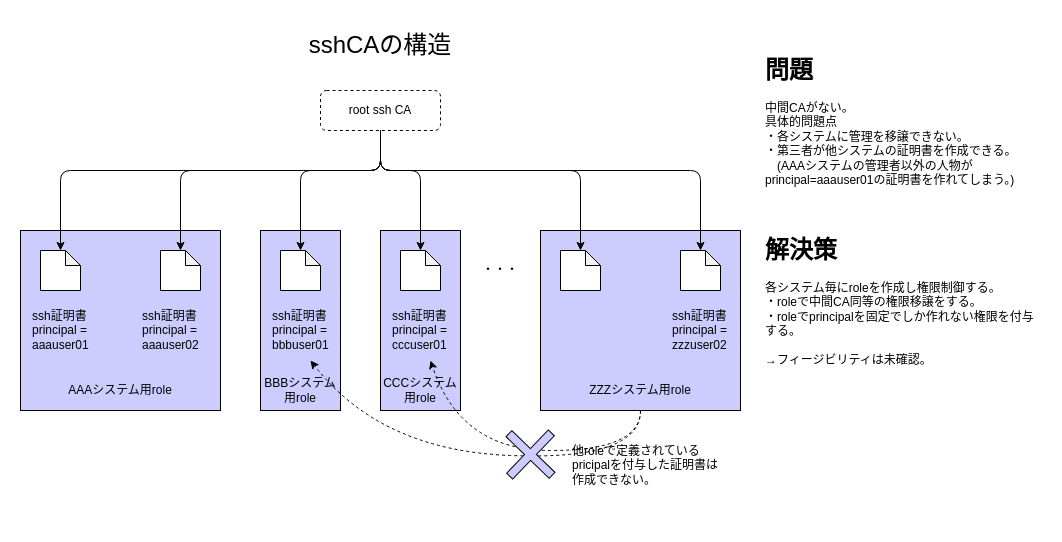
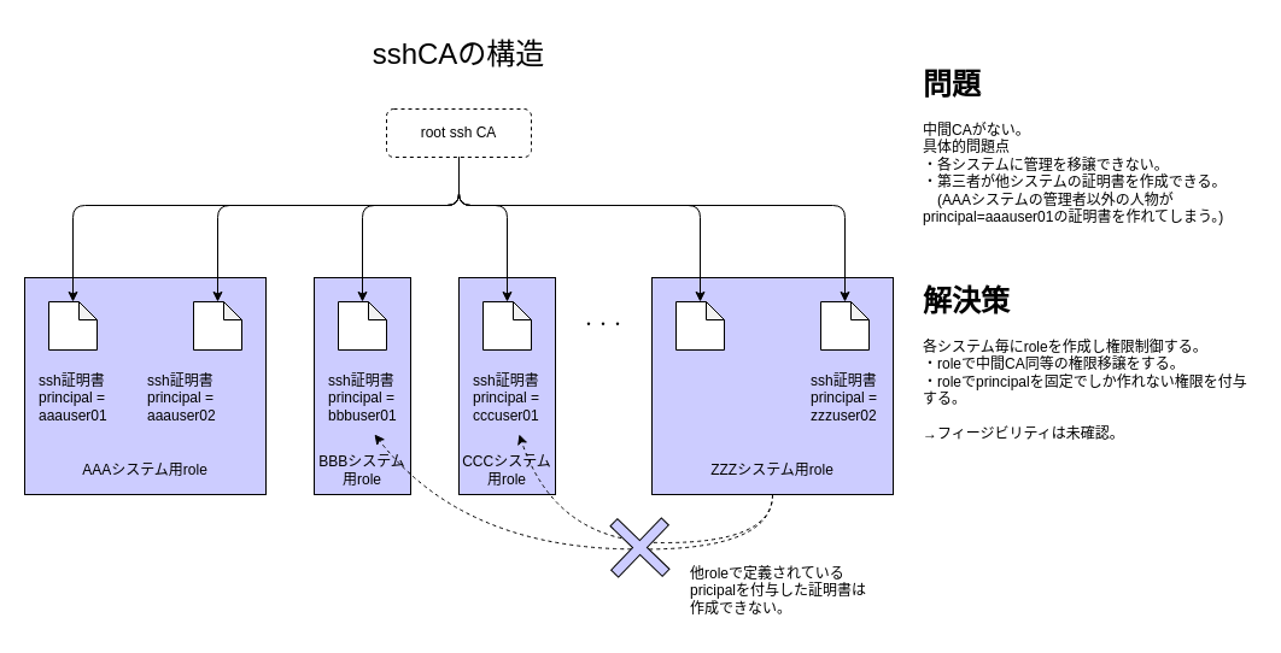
- <mxCell id="22" value="ssh証明書&lt;br&gt;principal = aaauser02" style="text;html=1;strokeColor=none;fillColor=none;align=left;verticalAlign=middle;whiteSpace=wrap;rounded=0;" parent="1" vertex="1"><mxGeometry x="140" y="300" width="80" height="60" as="geometry" /></mxCell>
+ <mxCell id="22" value="ssh証明書&lt;br&gt;principal = aaauser02" style="text;html=1;strokeColor=none;fillColor=none;align=left;verticalAlign=middle;whiteSpace=wrap;rounded=0;" parent="1" vertex="1"><mxGeometry x="120" y="300" width="80" height="60" as="geometry" /></mxCell>
- <mxCell id="35" value="他roleで定義されているpricipalを付与した証明書は作成できない。" style="text;html=1;strokeColor=none;fillColor=none;align=left;verticalAlign=middle;whiteSpace=wrap;rounded=0;" parent="1" vertex="1"><mxGeometry x="570" y="435" width="160" height="60" as="geometry" /></mxCell>
+ <mxCell id="35" value="他roleで定義されているpricipalを付与した証明書は作成できない。" style="text;html=1;strokeColor=none;fillColor=none;align=left;verticalAlign=middle;whiteSpace=wrap;rounded=0;" parent="1" vertex="1"><mxGeometry x="570" y="460" width="160" height="60" as="geometry" /></mxCell>
